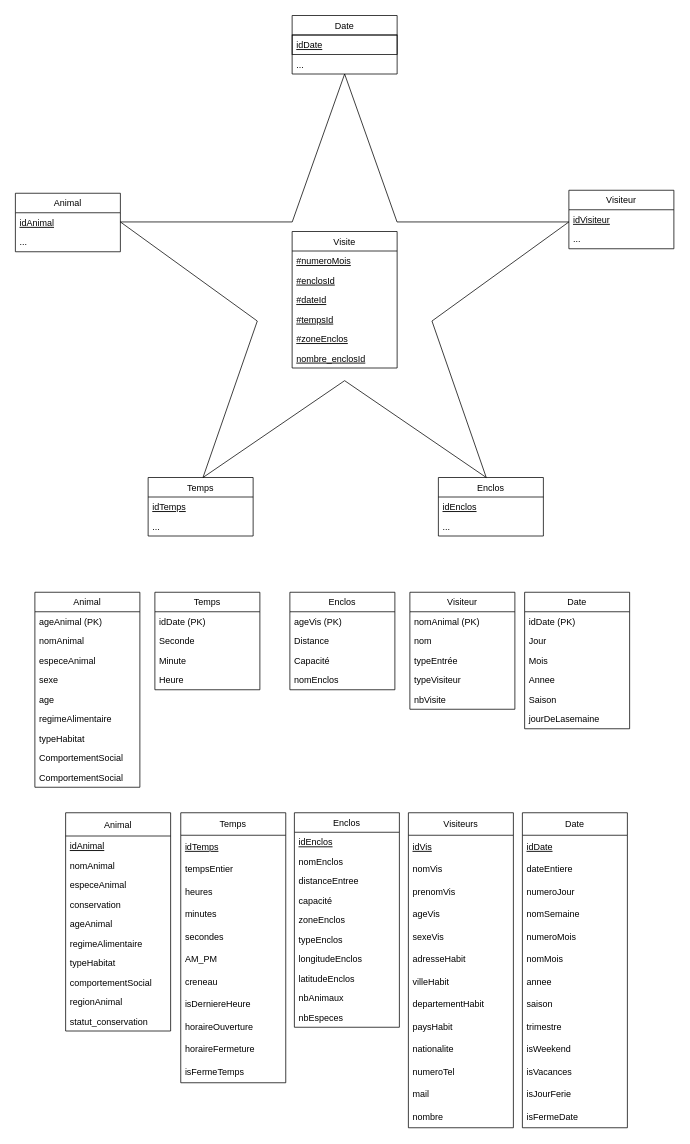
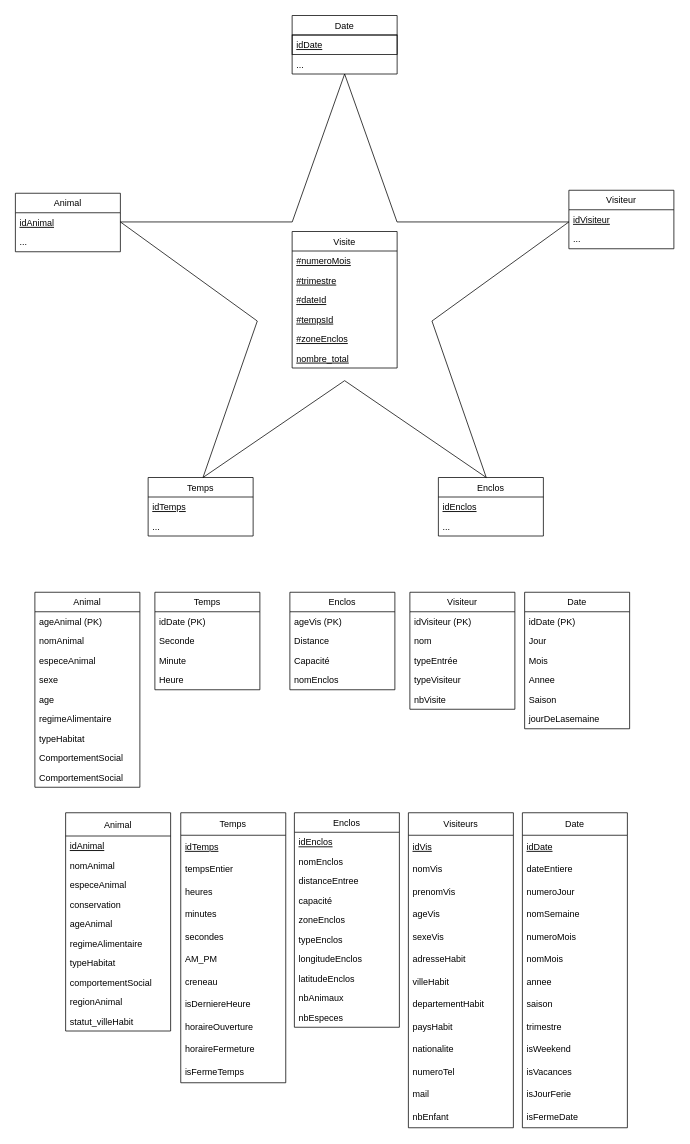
- <mxCell id="5" value="#enclosId" style="text;strokeColor=none;fillColor=none;align=left;verticalAlign=top;spacingLeft=4;spacingRight=4;overflow=hidden;rotatable=0;points=[[0,0.5],[1,0.5]];portConstraint=eastwest;fontStyle=4" parent="3" vertex="1"><mxGeometry y="52" width="140" height="26" as="geometry" /></mxCell>
+ <mxCell id="5" value="#trimestre" style="text;strokeColor=none;fillColor=none;align=left;verticalAlign=top;spacingLeft=4;spacingRight=4;overflow=hidden;rotatable=0;points=[[0,0.5],[1,0.5]];portConstraint=eastwest;fontStyle=4" parent="3" vertex="1"><mxGeometry y="52" width="140" height="26" as="geometry" /></mxCell>
- <mxCell id="9" value="nombre_enclosId" style="text;strokeColor=none;fillColor=none;align=left;verticalAlign=top;spacingLeft=4;spacingRight=4;overflow=hidden;rotatable=0;points=[[0,0.5],[1,0.5]];portConstraint=eastwest;fontStyle=4" vertex="1" parent="3"><mxGeometry y="156" width="140" height="26" as="geometry" /></mxCell>
+ <mxCell id="9" value="nombre_total" style="text;strokeColor=none;fillColor=none;align=left;verticalAlign=top;spacingLeft=4;spacingRight=4;overflow=hidden;rotatable=0;points=[[0,0.5],[1,0.5]];portConstraint=eastwest;fontStyle=4" vertex="1" parent="3"><mxGeometry y="156" width="140" height="26" as="geometry" /></mxCell>
- <mxCell id="46" value="nomAnimal (PK)" style="text;strokeColor=none;fillColor=none;align=left;verticalAlign=top;spacingLeft=4;spacingRight=4;overflow=hidden;rotatable=0;points=[[0,0.5],[1,0.5]];portConstraint=eastwest;" parent="45" vertex="1"><mxGeometry y="26" width="140" height="26" as="geometry" /></mxCell>
+ <mxCell id="46" value="idVisiteur (PK)" style="text;strokeColor=none;fillColor=none;align=left;verticalAlign=top;spacingLeft=4;spacingRight=4;overflow=hidden;rotatable=0;points=[[0,0.5],[1,0.5]];portConstraint=eastwest;" parent="45" vertex="1"><mxGeometry y="26" width="140" height="26" as="geometry" /></mxCell>
- <mxCell id="105" value="statut_conservation" style="text;strokeColor=none;fillColor=none;align=left;verticalAlign=top;spacingLeft=4;spacingRight=4;overflow=hidden;rotatable=0;points=[[0,0.5],[1,0.5]];portConstraint=eastwest;" parent="95" vertex="1"><mxGeometry y="265" width="140" height="26" as="geometry" /></mxCell>
+ <mxCell id="105" value="statut_villeHabit" style="text;strokeColor=none;fillColor=none;align=left;verticalAlign=top;spacingLeft=4;spacingRight=4;overflow=hidden;rotatable=0;points=[[0,0.5],[1,0.5]];portConstraint=eastwest;" parent="95" vertex="1"><mxGeometry y="265" width="140" height="26" as="geometry" /></mxCell>
- <mxCell id="119" value="nombre" style="text;strokeColor=none;fillColor=none;align=left;verticalAlign=middle;spacingLeft=4;spacingRight=4;overflow=hidden;points=[[0,0.5],[1,0.5]];portConstraint=eastwest;rotatable=0;" parent="106" vertex="1"><mxGeometry y="390" width="140" height="30" as="geometry" /></mxCell>
+ <mxCell id="119" value="nbEnfant" style="text;strokeColor=none;fillColor=none;align=left;verticalAlign=middle;spacingLeft=4;spacingRight=4;overflow=hidden;points=[[0,0.5],[1,0.5]];portConstraint=eastwest;rotatable=0;" parent="106" vertex="1"><mxGeometry y="390" width="140" height="30" as="geometry" /></mxCell>
